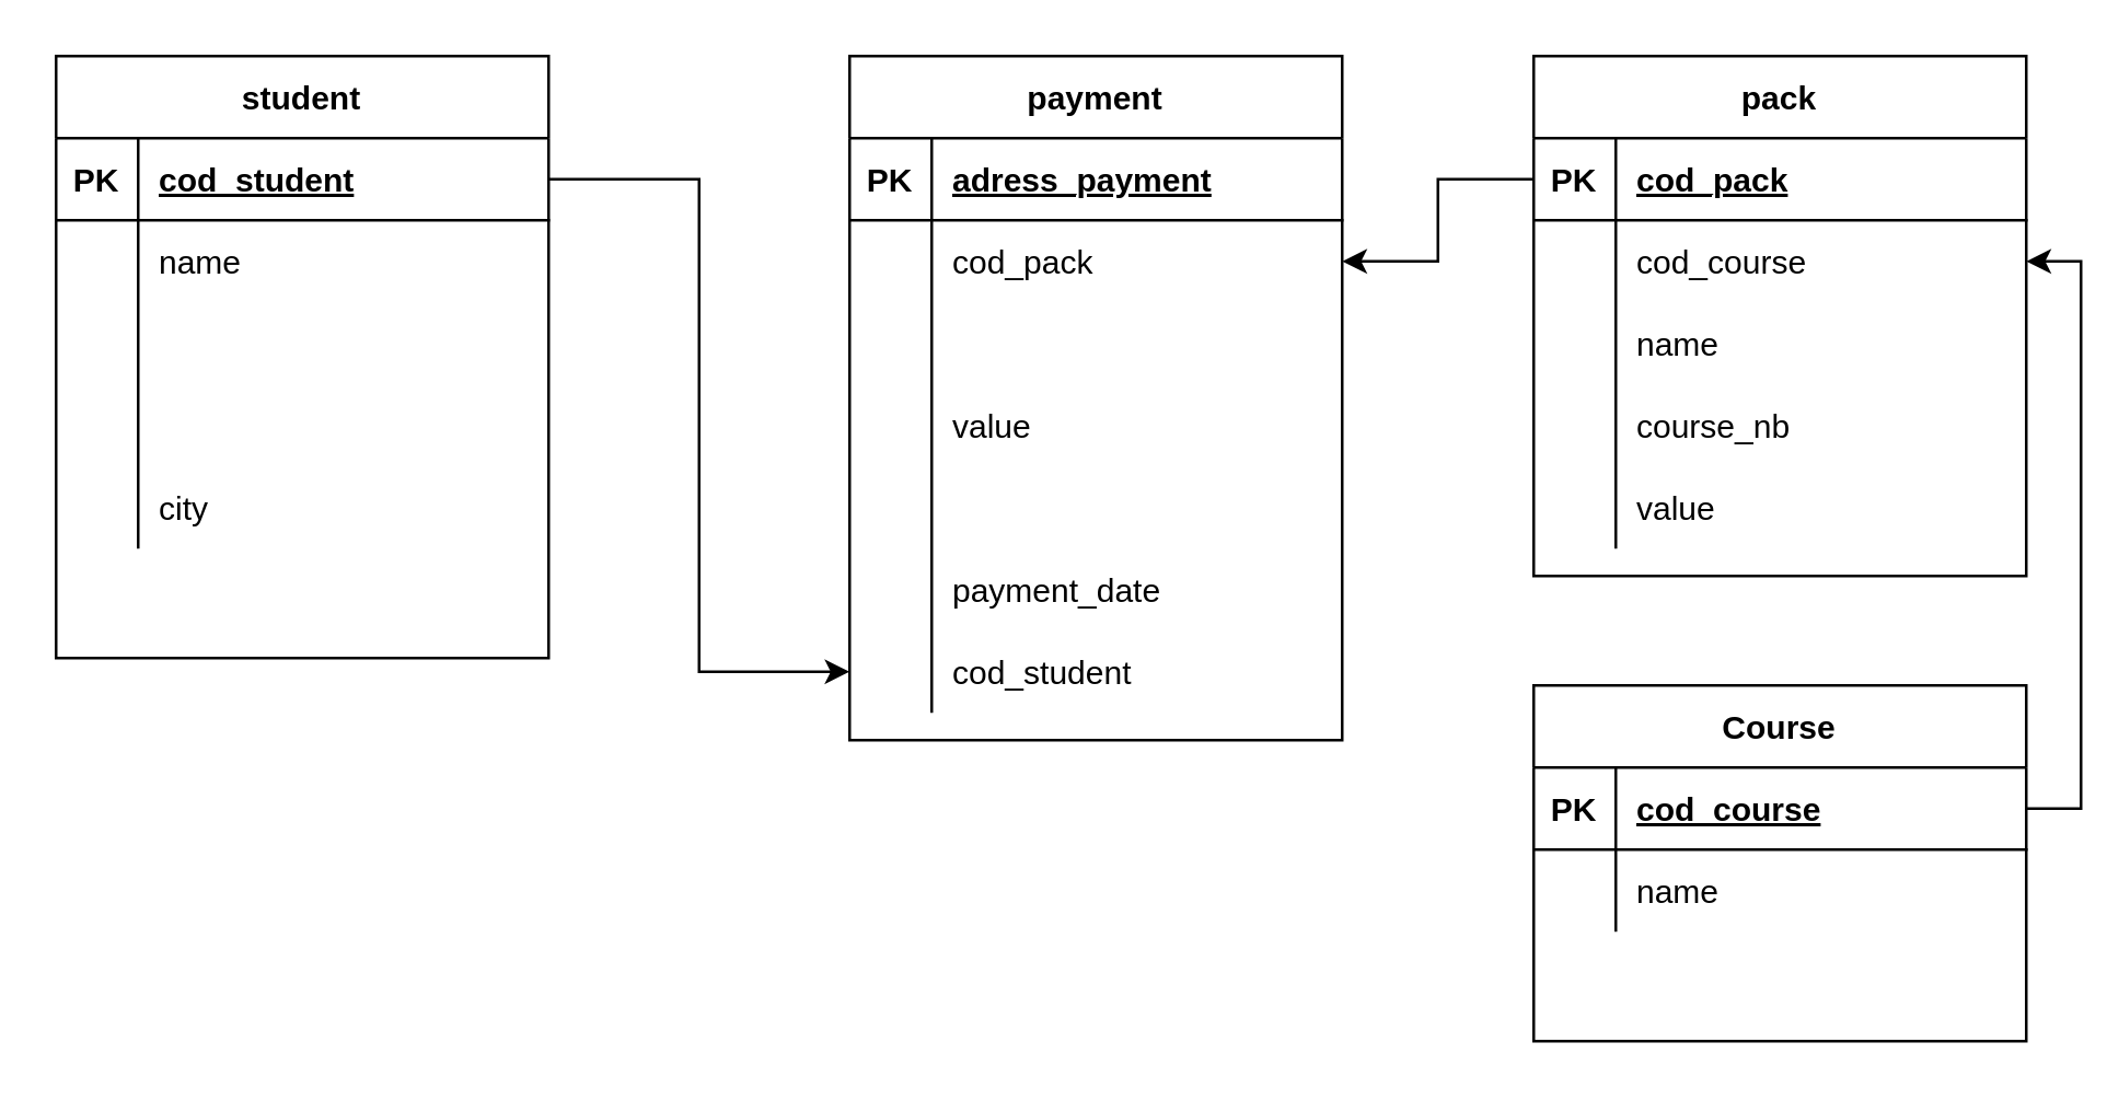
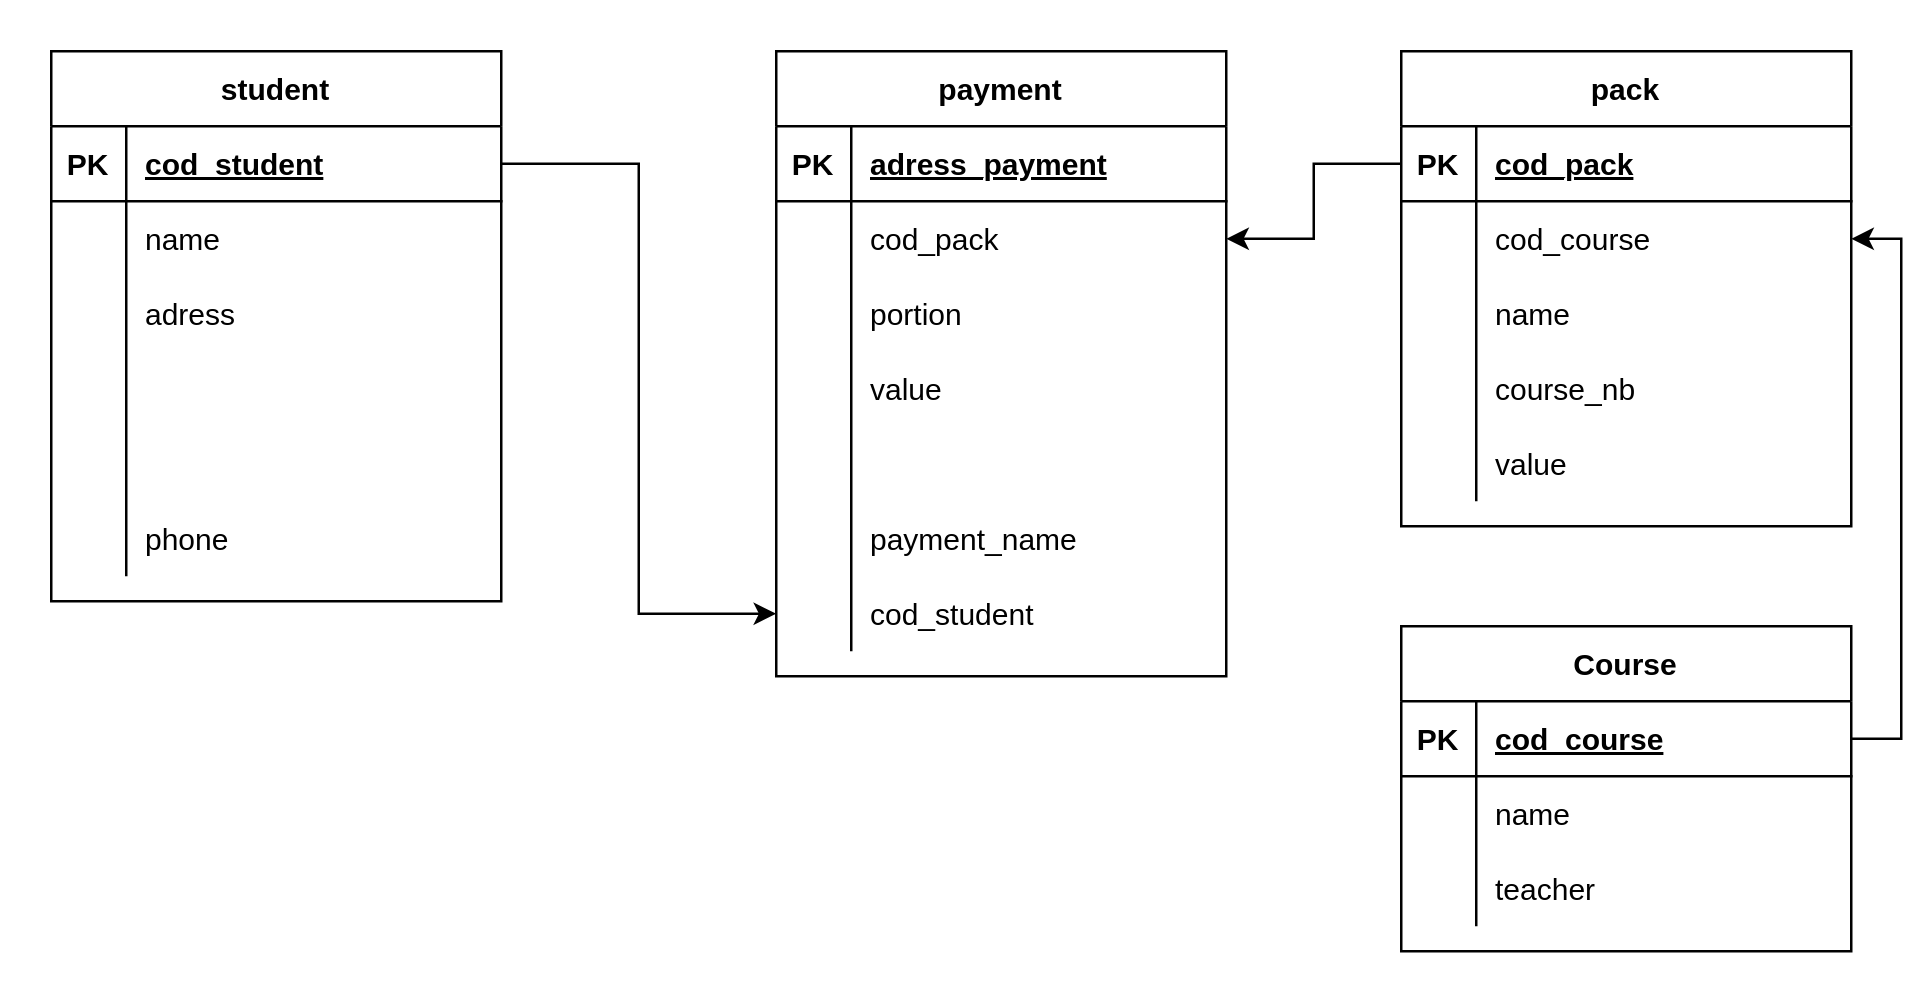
+ <mxCell id="21" value="adress" style="shape=partialRectangle;connectable=0;fillColor=none;top=0;left=0;bottom=0;right=0;align=left;spacingLeft=6;overflow=hidden;" vertex="1" parent="19"><mxGeometry x="30" width="150" height="30" as="geometry" /></mxCell>
+ <mxCell id="55" value="portion" style="shape=partialRectangle;connectable=0;fillColor=none;top=0;left=0;bottom=0;right=0;align=left;spacingLeft=6;overflow=hidden;" vertex="1" parent="53"><mxGeometry x="30" width="150" height="30" as="geometry" /></mxCell>
- <mxCell id="26" value="city" style="shape=partialRectangle;connectable=0;fillColor=none;top=0;left=0;bottom=0;right=0;align=left;spacingLeft=6;overflow=hidden;" vertex="1" parent="24"><mxGeometry x="30" width="150" height="30" as="geometry" /></mxCell>
+ <mxCell id="29" value="phone" style="shape=partialRectangle;connectable=0;fillColor=none;top=0;left=0;bottom=0;right=0;align=left;spacingLeft=6;overflow=hidden;" vertex="1" parent="27"><mxGeometry x="30" width="150" height="30" as="geometry" /></mxCell>
- <mxCell id="63" value="payment_date" style="shape=partialRectangle;connectable=0;fillColor=none;top=0;left=0;bottom=0;right=0;align=left;spacingLeft=6;overflow=hidden;" vertex="1" parent="61"><mxGeometry x="30" width="150" height="30" as="geometry" /></mxCell>
+ <mxCell id="63" value="payment_name" style="shape=partialRectangle;connectable=0;fillColor=none;top=0;left=0;bottom=0;right=0;align=left;spacingLeft=6;overflow=hidden;" vertex="1" parent="61"><mxGeometry x="30" width="150" height="30" as="geometry" /></mxCell>
+ <mxCell id="11" value="teacher" style="shape=partialRectangle;connectable=0;fillColor=none;top=0;left=0;bottom=0;right=0;align=left;spacingLeft=6;overflow=hidden;" vertex="1" parent="9"><mxGeometry x="30" width="150" height="30" as="geometry" /></mxCell>
